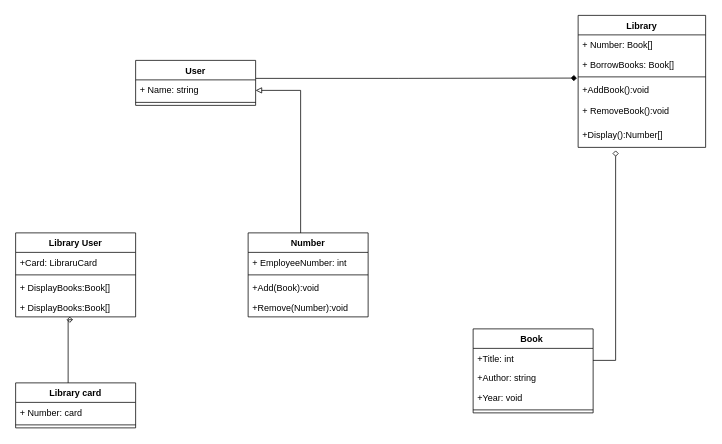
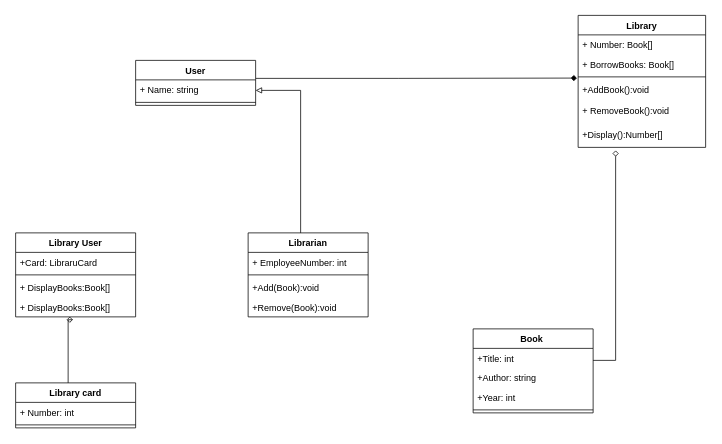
- <mxCell id="9" value="Number" style="swimlane;fontStyle=1;align=center;verticalAlign=top;childLayout=stackLayout;horizontal=1;startSize=26;horizontalStack=0;resizeParent=1;resizeParentMax=0;resizeLast=0;collapsible=1;marginBottom=0;" parent="1" vertex="1"><mxGeometry x="330" y="310" width="160" height="112" as="geometry" /></mxCell>
+ <mxCell id="9" value="Librarian" style="swimlane;fontStyle=1;align=center;verticalAlign=top;childLayout=stackLayout;horizontal=1;startSize=26;horizontalStack=0;resizeParent=1;resizeParentMax=0;resizeLast=0;collapsible=1;marginBottom=0;" parent="1" vertex="1"><mxGeometry x="330" y="310" width="160" height="112" as="geometry" /></mxCell>
- <mxCell id="13" value="+Remove(Number):void" style="text;strokeColor=none;fillColor=none;align=left;verticalAlign=top;spacingLeft=4;spacingRight=4;overflow=hidden;rotatable=0;points=[[0,0.5],[1,0.5]];portConstraint=eastwest;" parent="9" vertex="1"><mxGeometry y="86" width="160" height="26" as="geometry" /></mxCell>
+ <mxCell id="13" value="+Remove(Book):void" style="text;strokeColor=none;fillColor=none;align=left;verticalAlign=top;spacingLeft=4;spacingRight=4;overflow=hidden;rotatable=0;points=[[0,0.5],[1,0.5]];portConstraint=eastwest;" parent="9" vertex="1"><mxGeometry y="86" width="160" height="26" as="geometry" /></mxCell>
- <mxCell id="21" value="+Year: void&#10;" style="text;strokeColor=none;fillColor=none;align=left;verticalAlign=top;spacingLeft=4;spacingRight=4;overflow=hidden;rotatable=0;points=[[0,0.5],[1,0.5]];portConstraint=eastwest;" parent="18" vertex="1"><mxGeometry y="78" width="160" height="26" as="geometry" /></mxCell>
+ <mxCell id="21" value="+Year: int&#10;" style="text;strokeColor=none;fillColor=none;align=left;verticalAlign=top;spacingLeft=4;spacingRight=4;overflow=hidden;rotatable=0;points=[[0,0.5],[1,0.5]];portConstraint=eastwest;" parent="18" vertex="1"><mxGeometry y="78" width="160" height="26" as="geometry" /></mxCell>
- <mxCell id="25" value="+ Number: card" style="text;strokeColor=none;fillColor=none;align=left;verticalAlign=top;spacingLeft=4;spacingRight=4;overflow=hidden;rotatable=0;points=[[0,0.5],[1,0.5]];portConstraint=eastwest;" parent="24" vertex="1"><mxGeometry y="26" width="160" height="26" as="geometry" /></mxCell>
+ <mxCell id="25" value="+ Number: int" style="text;strokeColor=none;fillColor=none;align=left;verticalAlign=top;spacingLeft=4;spacingRight=4;overflow=hidden;rotatable=0;points=[[0,0.5],[1,0.5]];portConstraint=eastwest;" parent="24" vertex="1"><mxGeometry y="26" width="160" height="26" as="geometry" /></mxCell>
